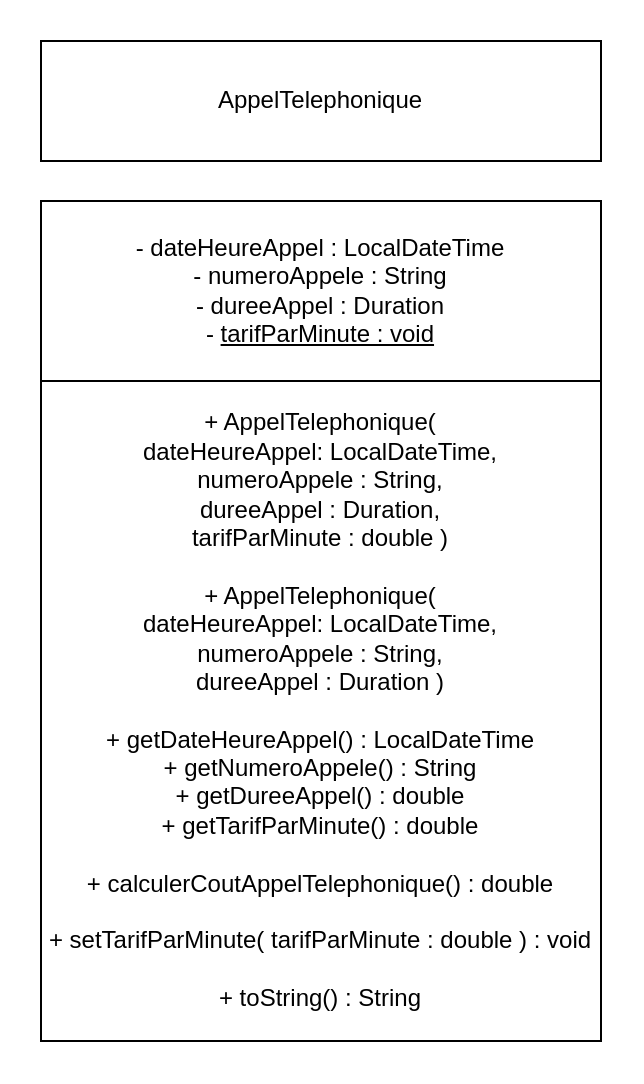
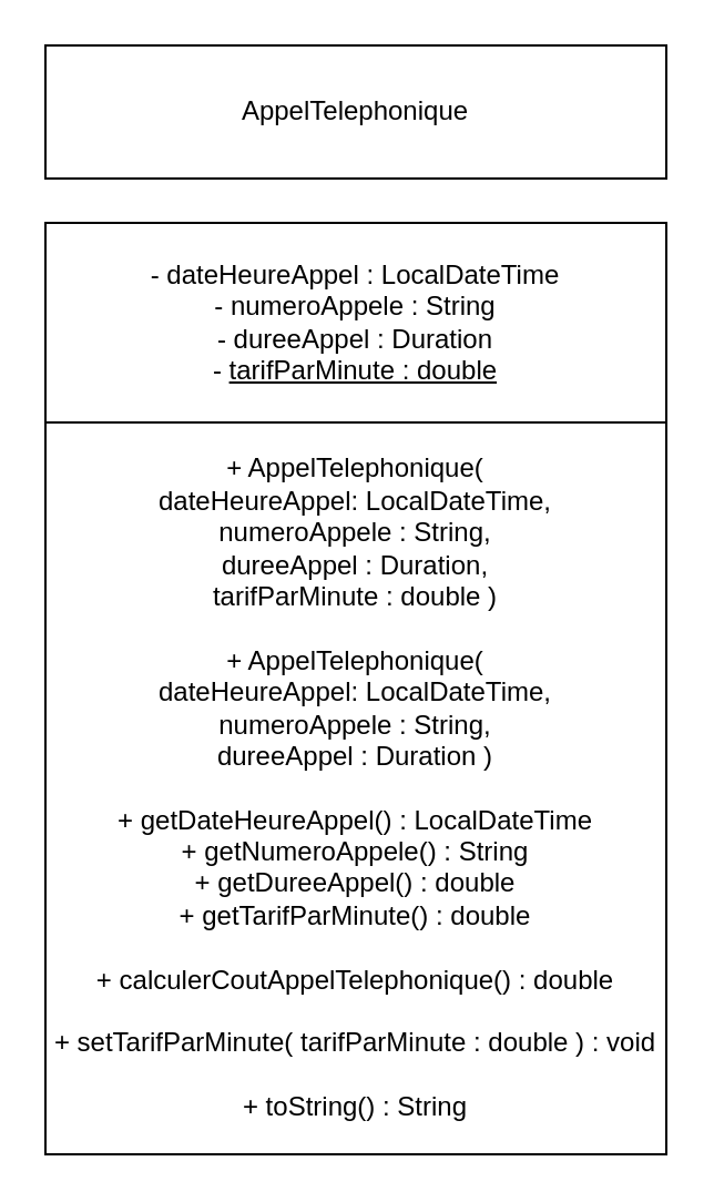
- <mxCell id="3" value="- dateHeureAppel : LocalDateTime&lt;br&gt;- numeroAppele : String&lt;br&gt;- dureeAppel : Duration&lt;br&gt;- &lt;u&gt;tarifParMinute : void&lt;/u&gt;" style="whiteSpace=wrap;html=1;" vertex="1" parent="1"><mxGeometry x="20" y="100" width="280" height="90" as="geometry" /></mxCell>
+ <mxCell id="3" value="- dateHeureAppel : LocalDateTime&lt;br&gt;- numeroAppele : String&lt;br&gt;- dureeAppel : Duration&lt;br&gt;- &lt;u&gt;tarifParMinute : double&lt;/u&gt;" style="whiteSpace=wrap;html=1;" vertex="1" parent="1"><mxGeometry x="20" y="100" width="280" height="90" as="geometry" /></mxCell>
